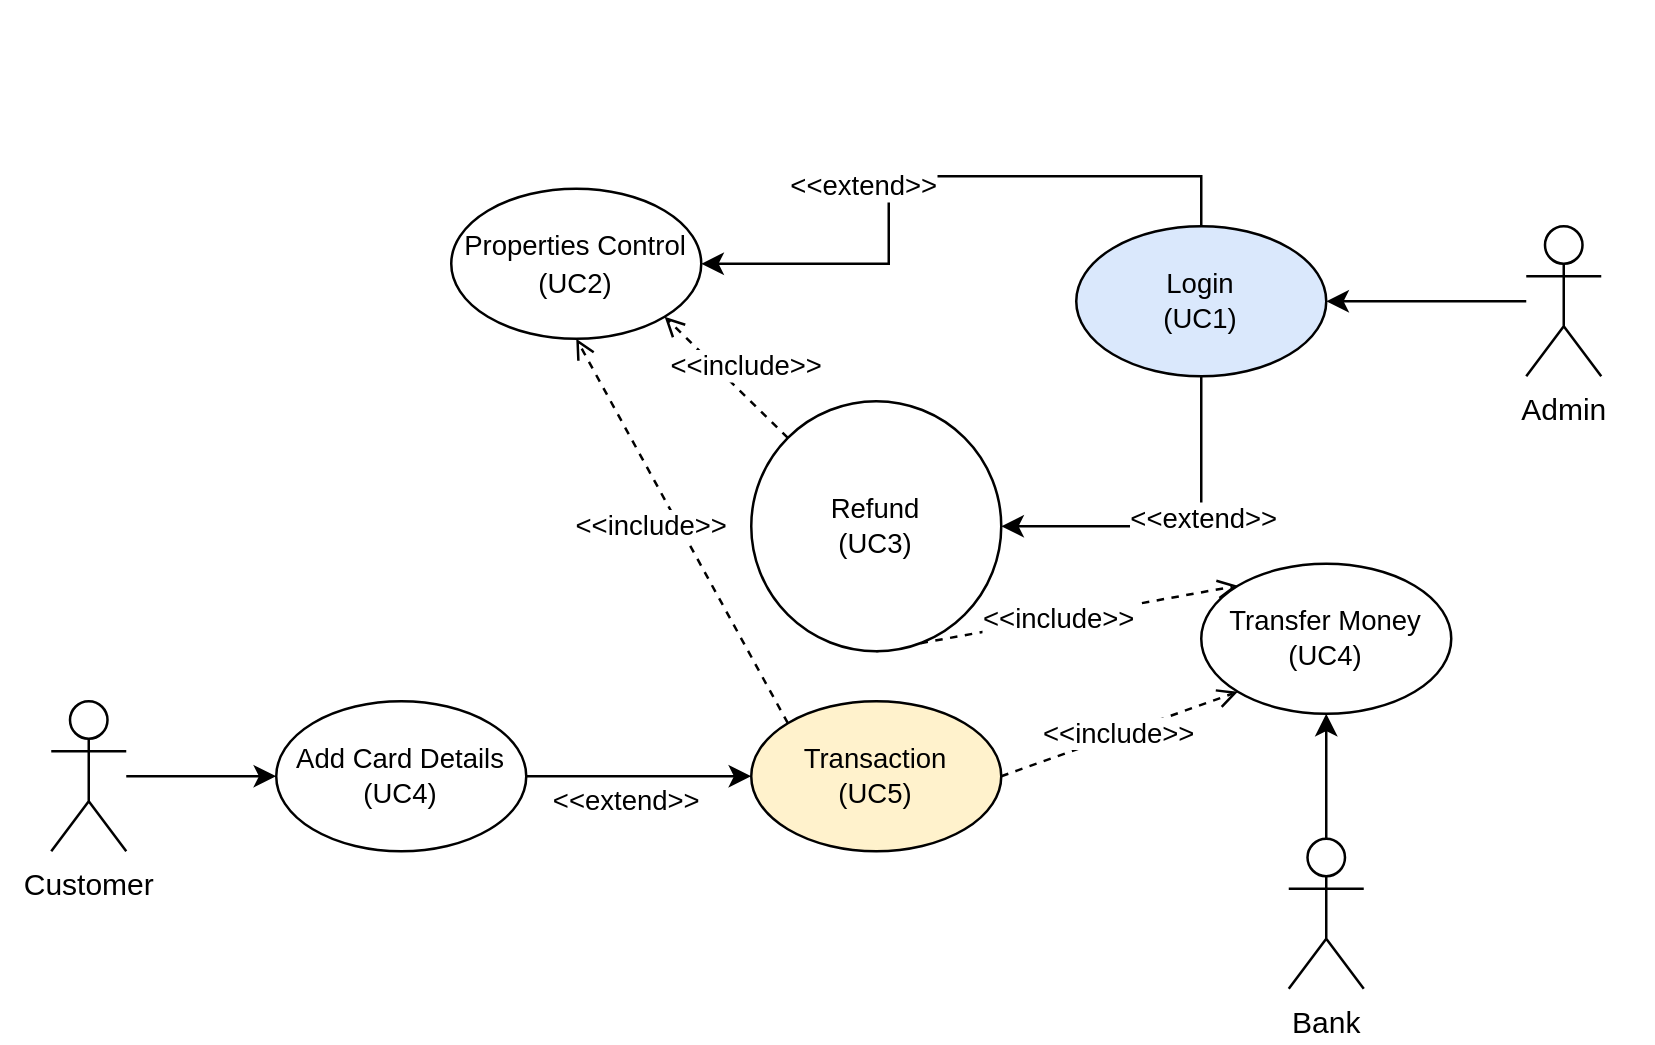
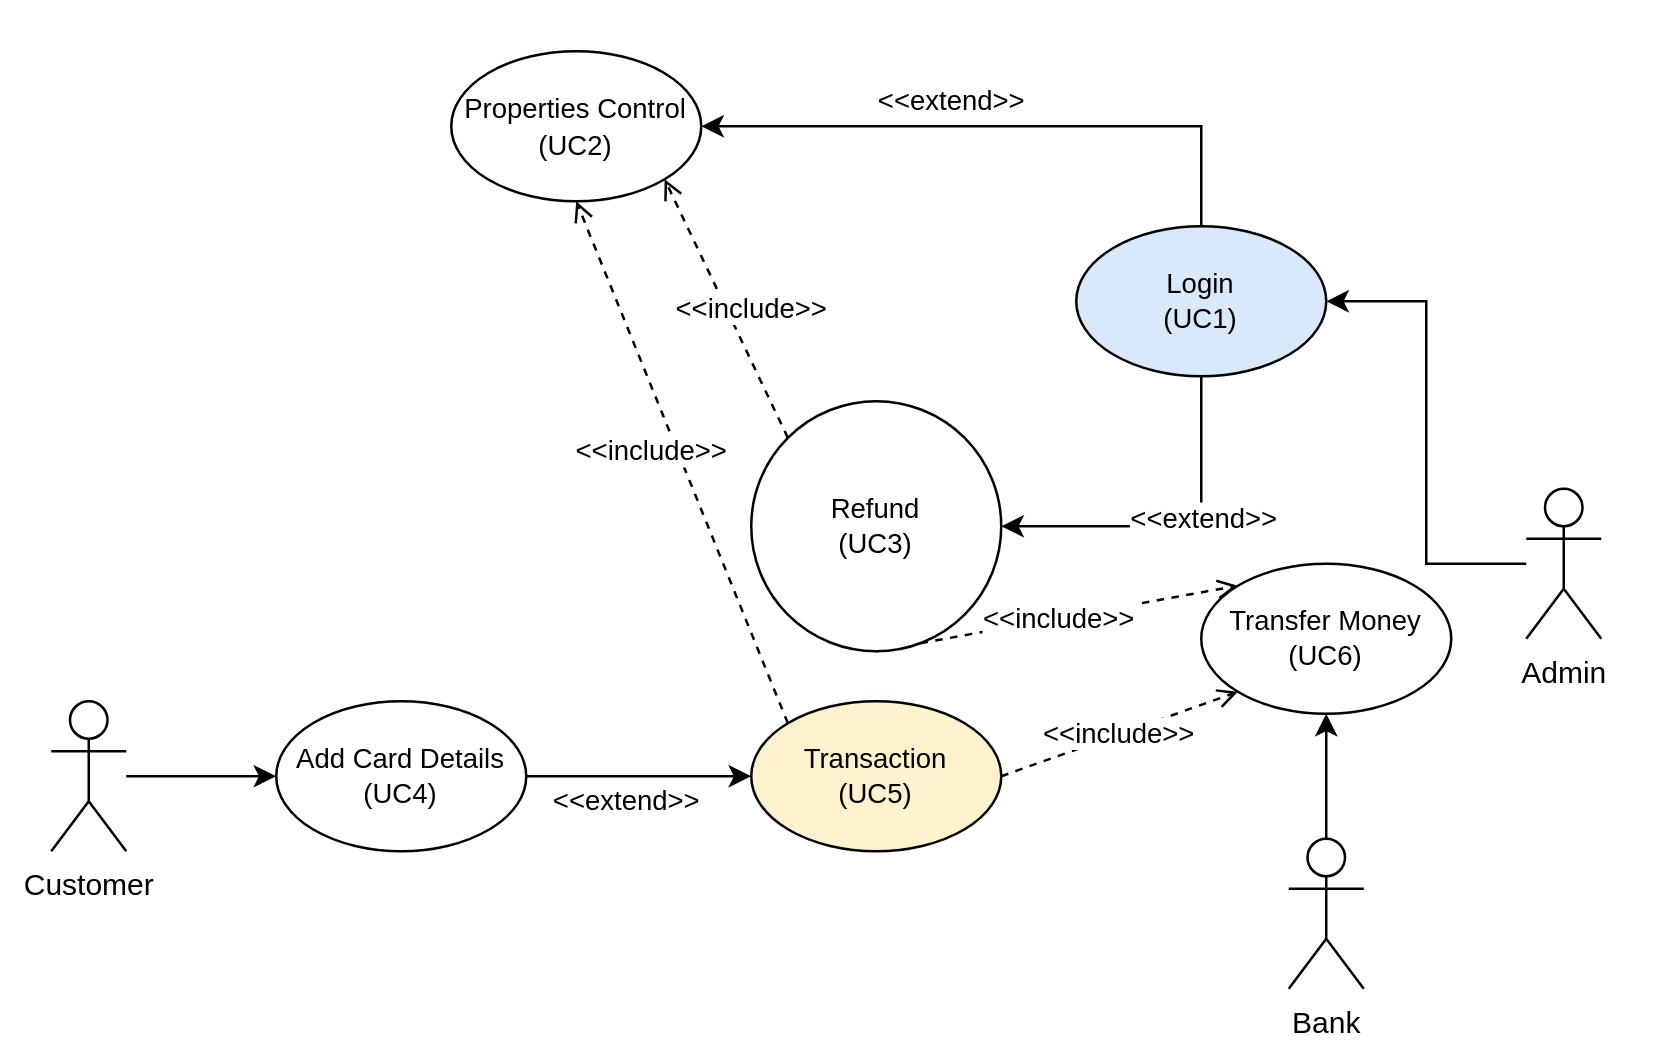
- <mxCell id="12" value="&lt;font style=&quot;font-size: 11px&quot;&gt;Properties Control&lt;br&gt;(UC2)&lt;/font&gt;" style="ellipse;whiteSpace=wrap;html=1;" vertex="1" parent="1"><mxGeometry x="180" y="75" width="100" height="60" as="geometry" /></mxCell>
+ <mxCell id="12" value="&lt;font style=&quot;font-size: 11px&quot;&gt;Properties Control&lt;br&gt;(UC2)&lt;/font&gt;" style="ellipse;whiteSpace=wrap;html=1;" vertex="1" parent="1"><mxGeometry x="180" y="20" width="100" height="60" as="geometry" /></mxCell>
- <mxCell id="3" value="Admin" style="shape=umlActor;verticalLabelPosition=bottom;verticalAlign=top;html=1;outlineConnect=0;" vertex="1" parent="1"><mxGeometry x="610" y="90" width="30" height="60" as="geometry" /></mxCell>
+ <mxCell id="3" value="Admin" style="shape=umlActor;verticalLabelPosition=bottom;verticalAlign=top;html=1;outlineConnect=0;" vertex="1" parent="1"><mxGeometry x="610" y="195" width="30" height="60" as="geometry" /></mxCell>
- <mxCell id="21" value="Transfer Money&lt;br style=&quot;font-size: 11px;&quot;&gt;(UC4)" style="ellipse;whiteSpace=wrap;html=1;fontSize=11;" vertex="1" parent="1"><mxGeometry x="480" y="225" width="100" height="60" as="geometry" /></mxCell>
+ <mxCell id="21" value="Transfer Money&lt;br style=&quot;font-size: 11px;&quot;&gt;(UC6)" style="ellipse;whiteSpace=wrap;html=1;fontSize=11;" vertex="1" parent="1"><mxGeometry x="480" y="225" width="100" height="60" as="geometry" /></mxCell>
